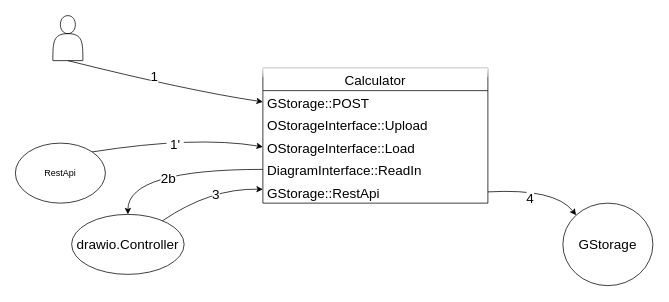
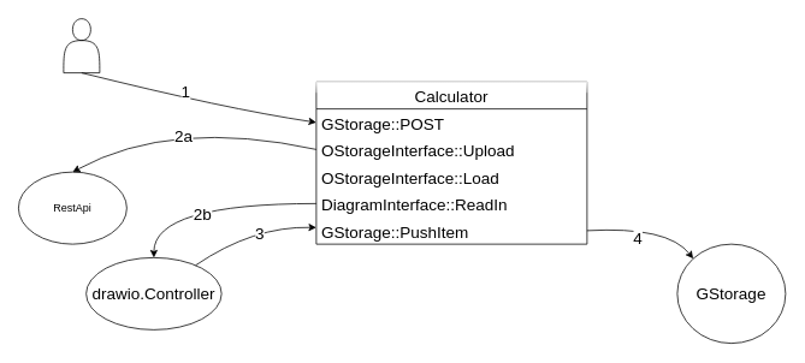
+ <mxCell id="22" value="" style="curved=1;endArrow=classic;html=1;rounded=0;fontSize=18;entryX=0.5;entryY=0;entryDx=0;entryDy=0;exitX=0;exitY=0.5;exitDx=0;exitDy=0;" parent="1" source="13" target="5" edge="1"><mxGeometry width="50" height="50" relative="1" as="geometry"><mxPoint x="340" y="170" as="sourcePoint" /><mxPoint x="210" y="160" as="targetPoint" /><Array as="points"><mxPoint x="190" y="130" /></Array></mxGeometry></mxCell>
+ <mxCell id="23" value="2a" style="edgeLabel;html=1;align=center;verticalAlign=middle;resizable=0;points=[];fontSize=18;" parent="22" vertex="1" connectable="0"><mxGeometry x="0.023" y="-6" relative="1" as="geometry"><mxPoint x="-4" y="23" as="offset" /></mxGeometry></mxCell>
- <mxCell id="8" value="" style="curved=1;endArrow=classic;html=1;rounded=0;exitX=1;exitY=0;exitDx=0;exitDy=0;entryX=0;entryY=0.5;entryDx=0;entryDy=0;" parent="1" source="5" target="14" edge="1"><mxGeometry width="50" height="50" relative="1" as="geometry"><mxPoint x="450" y="380" as="sourcePoint" /><mxPoint x="800" y="150" as="targetPoint" /><Array as="points"><mxPoint x="260" y="180" /></Array></mxGeometry></mxCell>
- <mxCell id="9" value="&amp;nbsp;1'&amp;nbsp;" style="edgeLabel;html=1;align=center;verticalAlign=middle;resizable=0;points=[];fontSize=18;" parent="8" vertex="1" connectable="0"><mxGeometry x="-0.01" y="-6" relative="1" as="geometry"><mxPoint x="-3" y="2" as="offset" /></mxGeometry></mxCell>
- <mxCell id="16" value="GStorage::RestApi" style="text;strokeColor=none;fillColor=none;align=left;verticalAlign=middle;spacingLeft=4;spacingRight=4;overflow=hidden;points=[[0,0.5],[1,0.5]];portConstraint=eastwest;rotatable=0;glass=1;fontSize=18;" parent="11" vertex="1"><mxGeometry y="150" width="300" height="30" as="geometry" /></mxCell>
+ <mxCell id="16" value="GStorage::PushItem" style="text;strokeColor=none;fillColor=none;align=left;verticalAlign=middle;spacingLeft=4;spacingRight=4;overflow=hidden;points=[[0,0.5],[1,0.5]];portConstraint=eastwest;rotatable=0;glass=1;fontSize=18;" parent="11" vertex="1"><mxGeometry y="150" width="300" height="30" as="geometry" /></mxCell>
